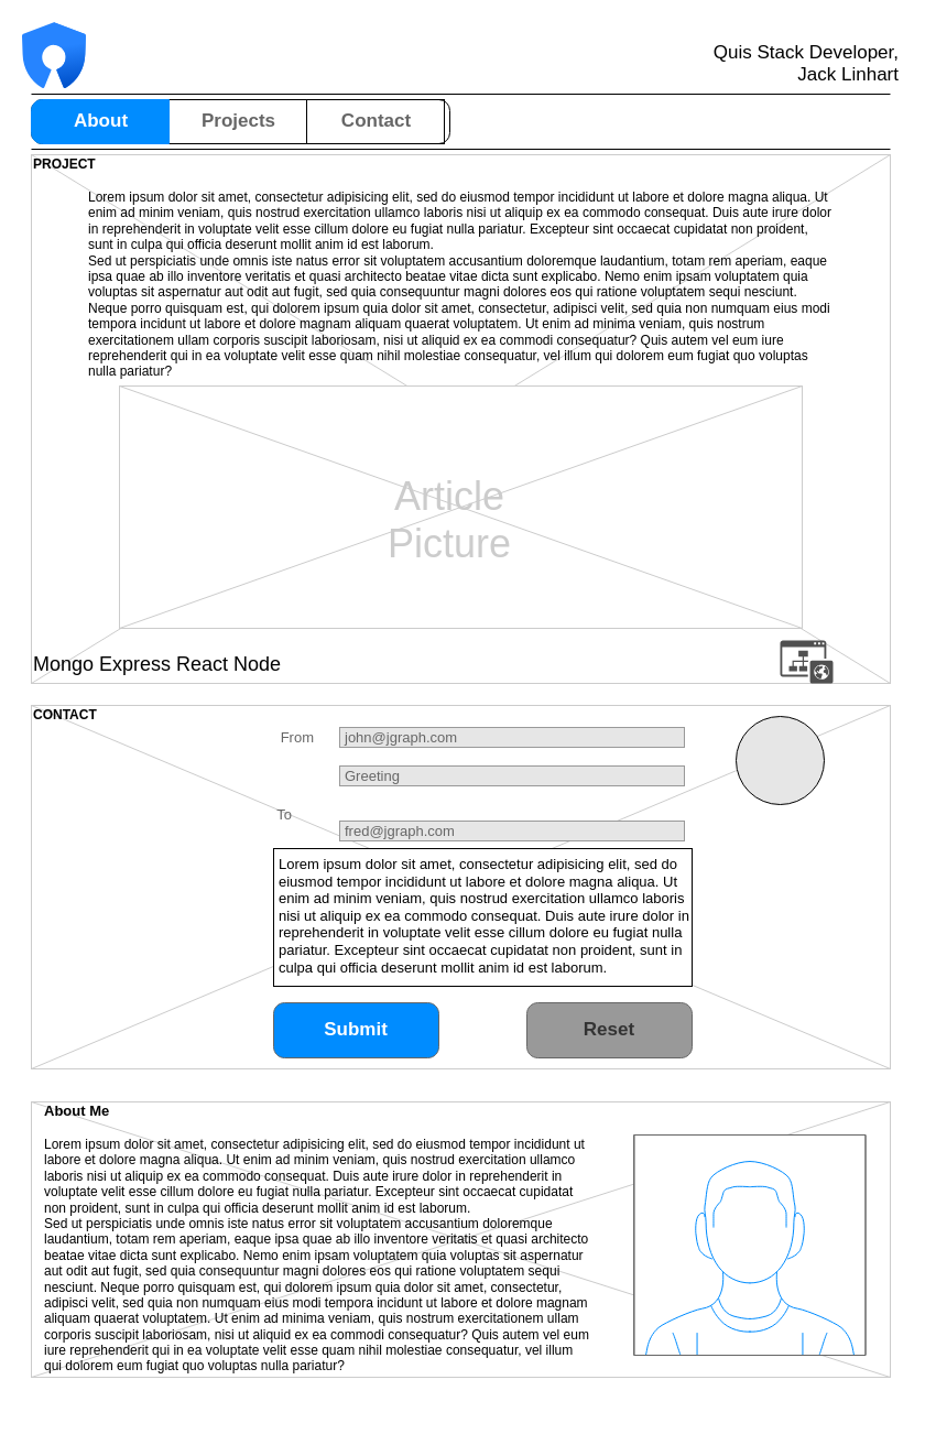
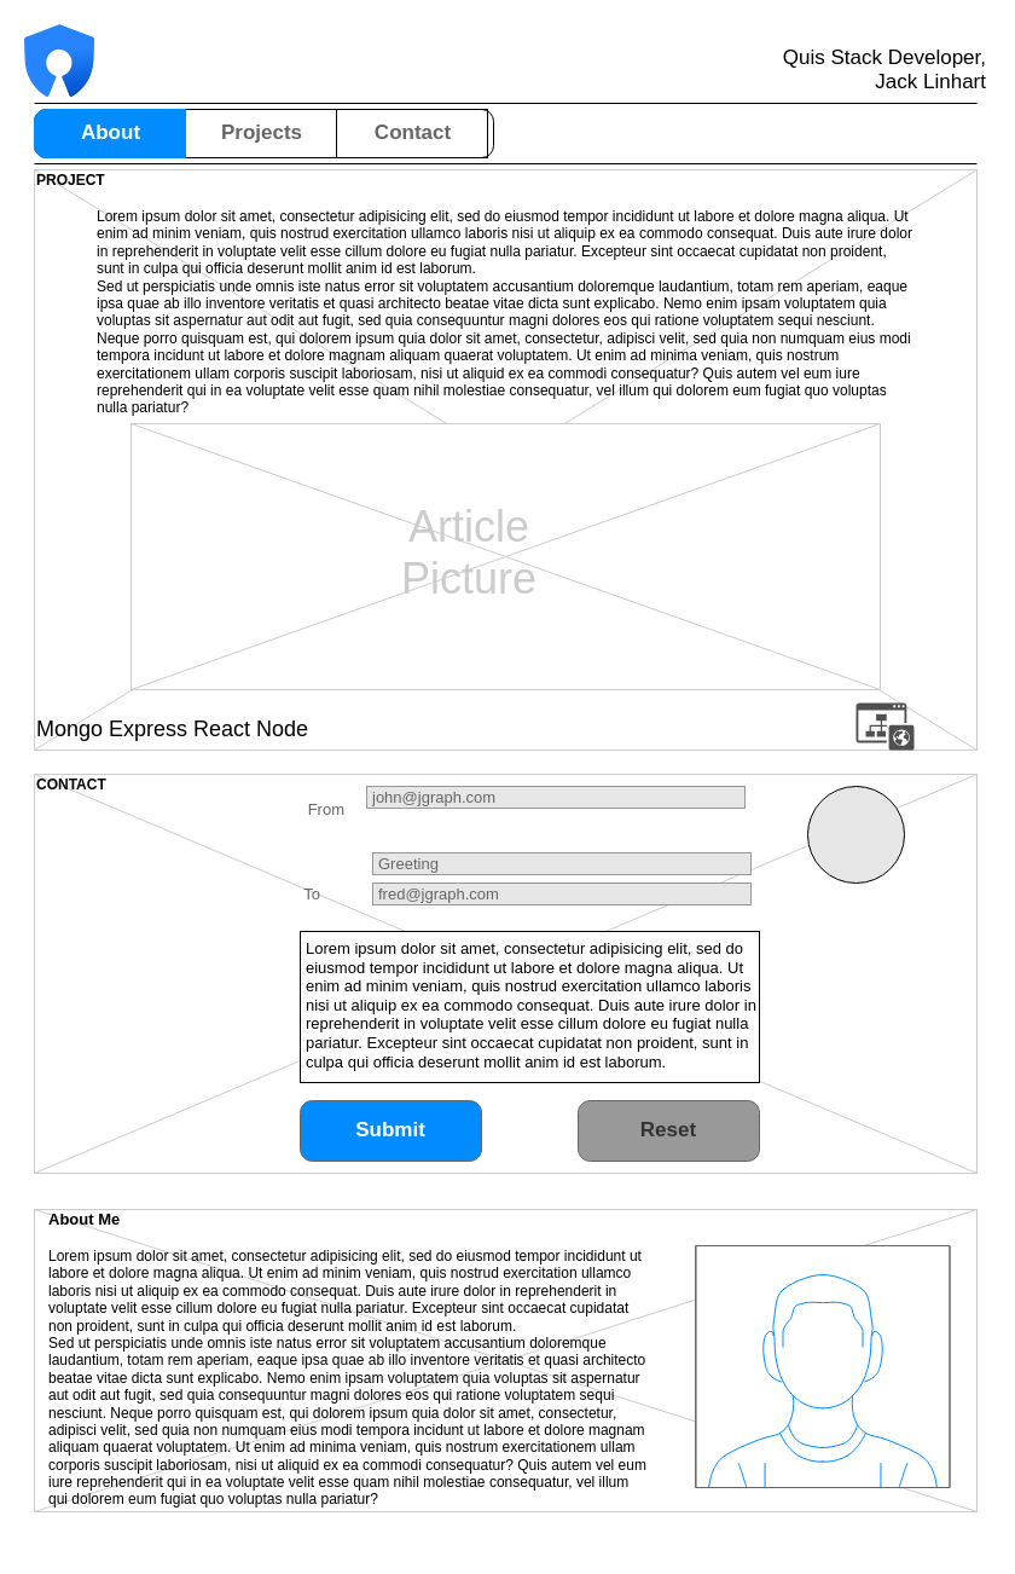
- <mxCell id="9" value="Article&#10;Picture" style="text;spacingTop=-5;align=center;verticalAlign=middle;fontSize=36;fontColor=#CCCCCC" parent="1" vertex="1"><mxGeometry x="308" y="370" width="200" height="200" as="geometry" /></mxCell>
+ <mxCell id="9" value="Article&#10;Picture" style="text;spacingTop=-5;align=center;verticalAlign=middle;fontSize=36;fontColor=#CCCCCC" parent="1" vertex="1"><mxGeometry x="288" y="355" width="200" height="200" as="geometry" /></mxCell>
- <mxCell id="22" value="john@jgraph.com" style="strokeWidth=1;shadow=0;dashed=0;align=center;html=1;shape=mxgraph.mockup.forms.rrect;rSize=0;fontColor=#666666;align=left;spacingLeft=3;strokeColor=#999999;fontSize=13;fillColor=#E6E6E6;" vertex="1" parent="1"><mxGeometry x="308" y="660" width="313" height="18" as="geometry" /></mxCell>
+ <mxCell id="22" value="john@jgraph.com" style="strokeWidth=1;shadow=0;dashed=0;align=center;html=1;shape=mxgraph.mockup.forms.rrect;rSize=0;fontColor=#666666;align=left;spacingLeft=3;strokeColor=#999999;fontSize=13;fillColor=#E6E6E6;" vertex="1" parent="1"><mxGeometry x="303" y="650" width="313" height="18" as="geometry" /></mxCell>
- <mxCell id="23" value="Greeting" style="strokeWidth=1;shadow=0;dashed=0;align=center;html=1;shape=mxgraph.mockup.forms.rrect;rSize=0;fontColor=#666666;align=left;spacingLeft=3;strokeColor=#999999;fontSize=13;fillColor=#E6E6E6;" vertex="1" parent="1"><mxGeometry x="308" y="695" width="313" height="18" as="geometry" /></mxCell>
+ <mxCell id="23" value="Greeting" style="strokeWidth=1;shadow=0;dashed=0;align=center;html=1;shape=mxgraph.mockup.forms.rrect;rSize=0;fontColor=#666666;align=left;spacingLeft=3;strokeColor=#999999;fontSize=13;fillColor=#E6E6E6;" vertex="1" parent="1"><mxGeometry x="308" y="705" width="313" height="18" as="geometry" /></mxCell>
- <mxCell id="25" value="fred@jgraph.com" style="strokeWidth=1;shadow=0;dashed=0;align=center;html=1;shape=mxgraph.mockup.forms.rrect;rSize=0;fontColor=#666666;align=left;spacingLeft=3;strokeColor=#999999;fontSize=13;fillColor=#e6e6e6;" vertex="1" parent="1"><mxGeometry x="308" y="745" width="313" height="18" as="geometry" /></mxCell>
+ <mxCell id="25" value="fred@jgraph.com" style="strokeWidth=1;shadow=0;dashed=0;align=center;html=1;shape=mxgraph.mockup.forms.rrect;rSize=0;fontColor=#666666;align=left;spacingLeft=3;strokeColor=#999999;fontSize=13;fillColor=#e6e6e6;" vertex="1" parent="1"><mxGeometry x="308" y="730" width="313" height="18" as="geometry" /></mxCell>
